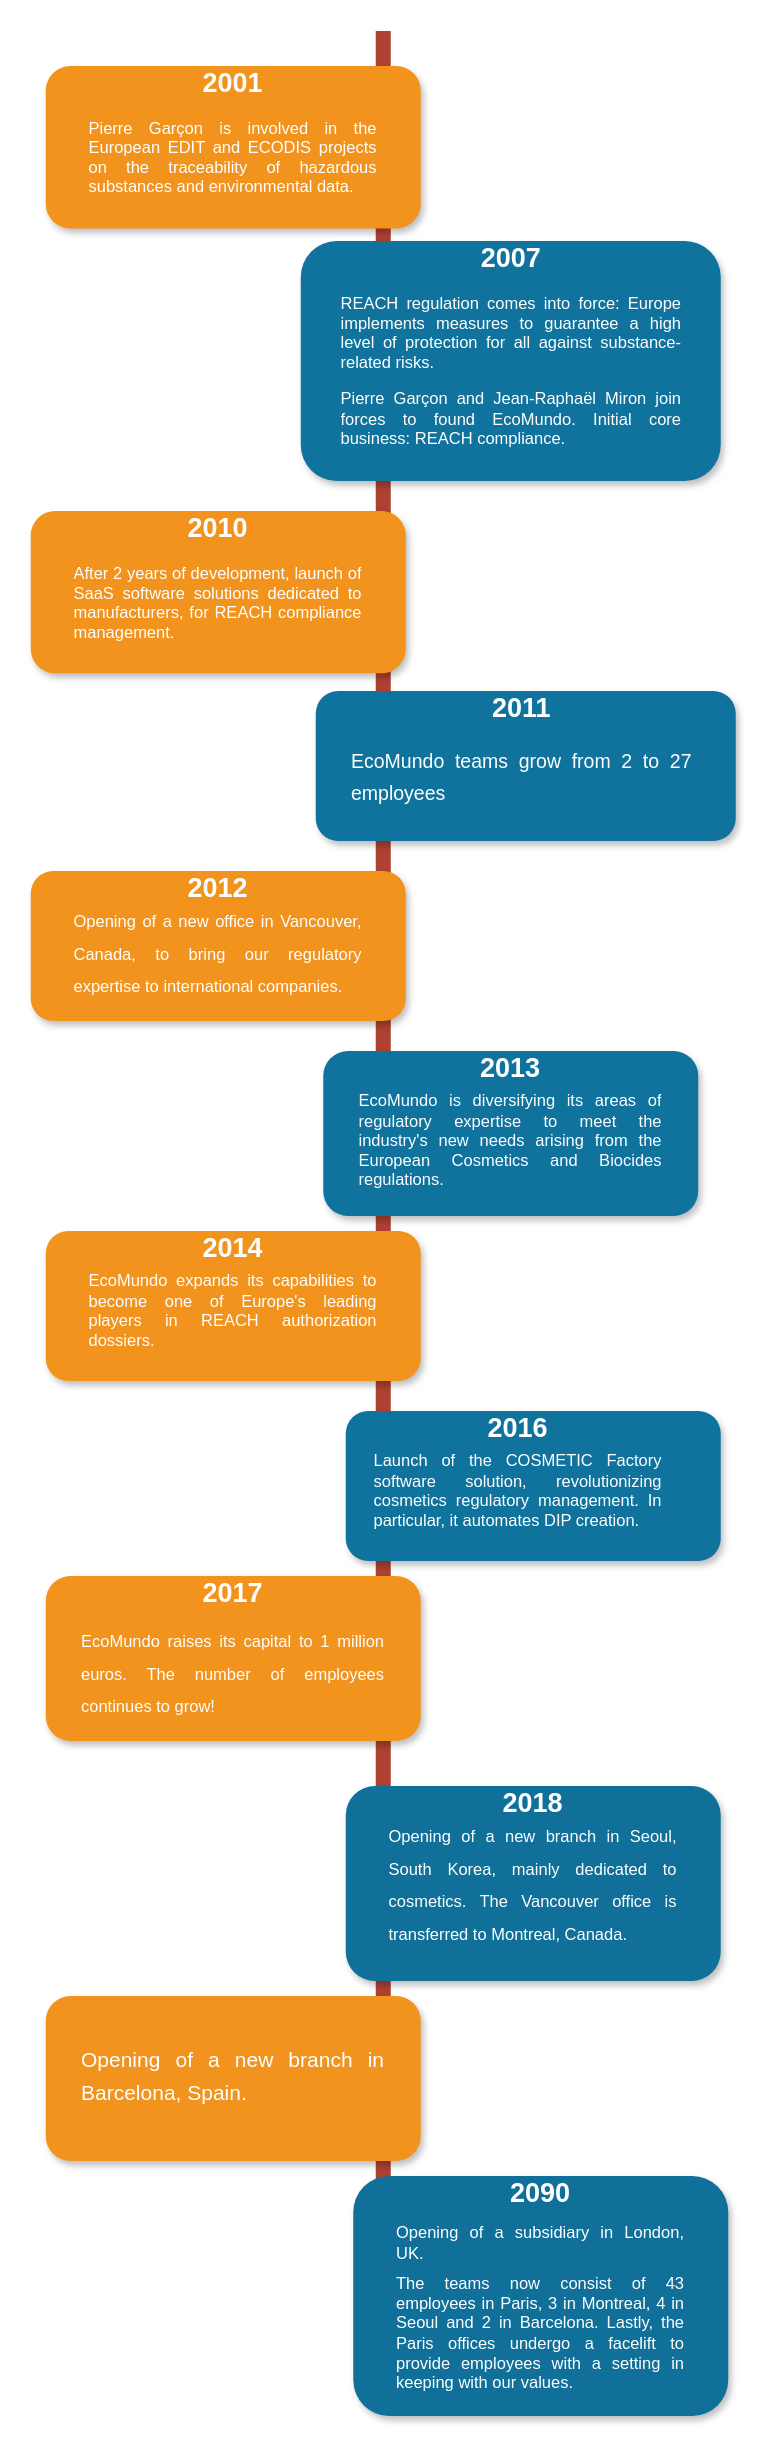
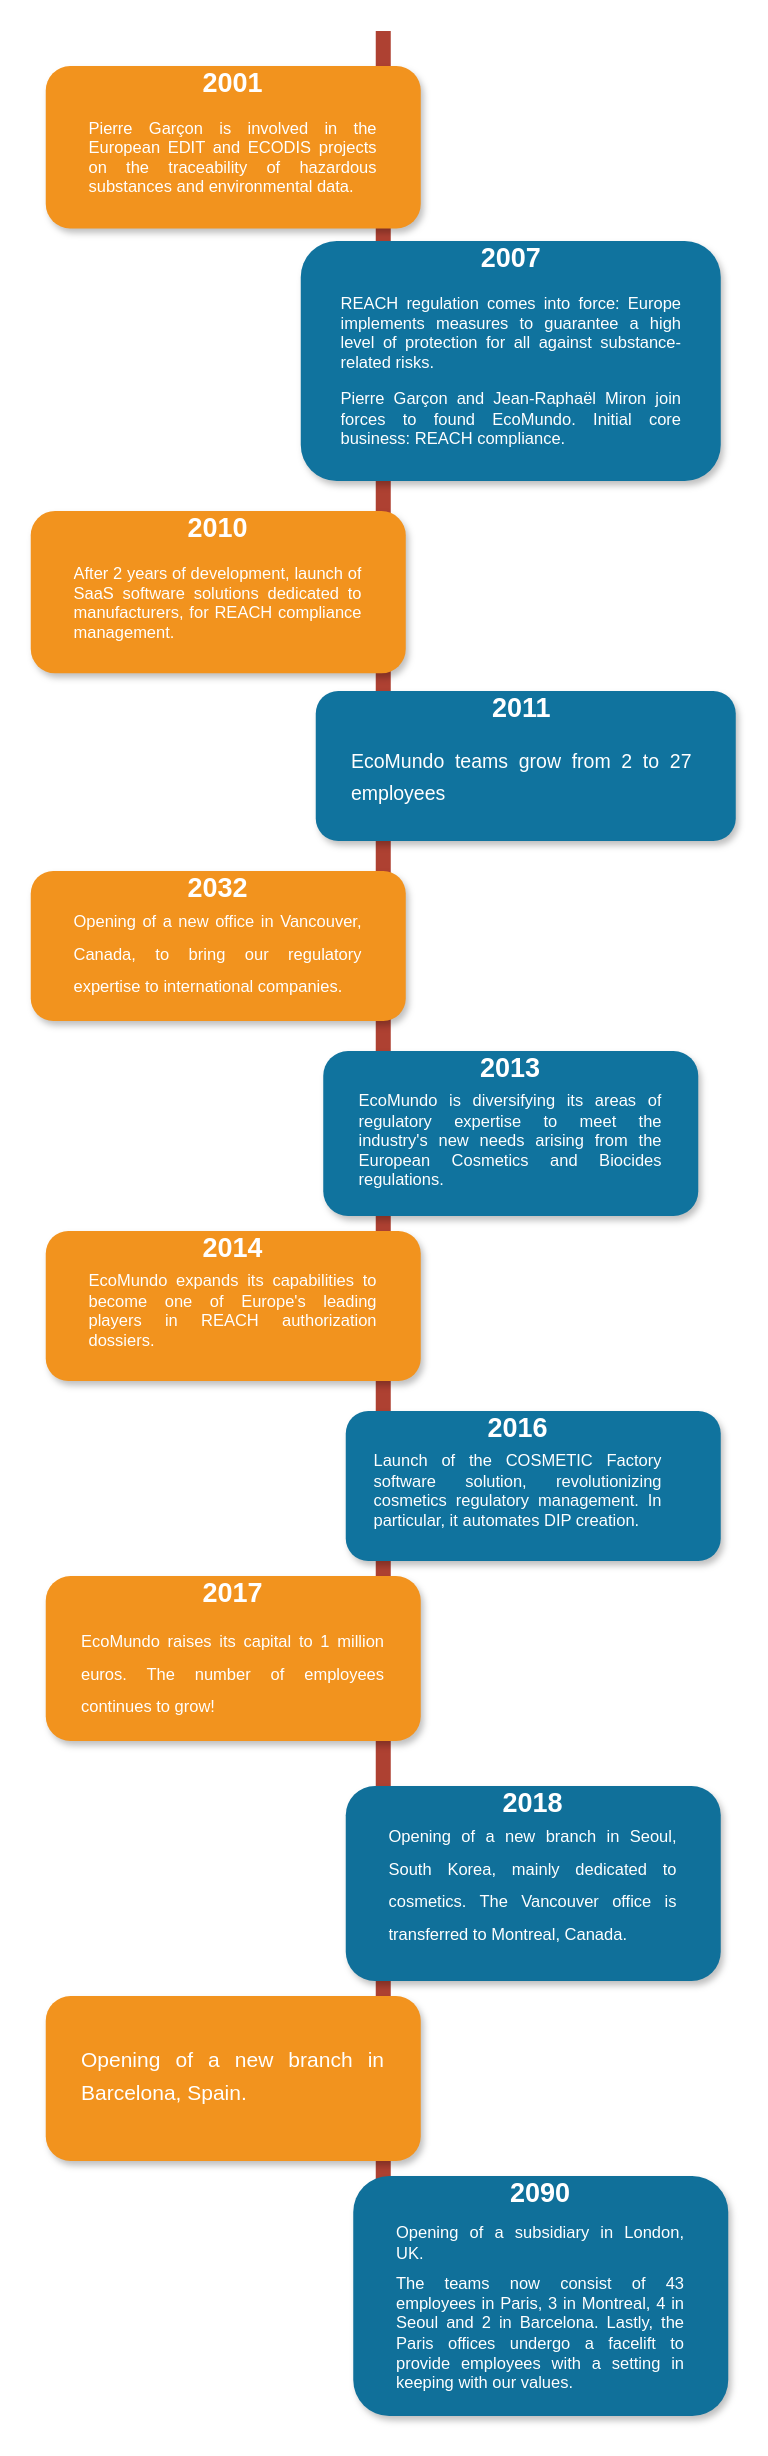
- <mxCell id="13" value="&lt;h1&gt;&lt;span style=&quot;background-color: initial;&quot;&gt;2012&lt;/span&gt;&lt;/h1&gt;" style="text;html=1;spacing=5;spacingTop=-20;whiteSpace=wrap;overflow=hidden;strokeColor=none;strokeWidth=4;fillColor=none;gradientColor=#007FFF;fontSize=9;fontColor=#FFFFFF;align=center;" vertex="1" parent="1"><mxGeometry x="116.25" y="580" width="57.5" height="20" as="geometry" /></mxCell>
+ <mxCell id="13" value="&lt;h1&gt;&lt;span style=&quot;background-color: initial;&quot;&gt;2032&lt;/span&gt;&lt;/h1&gt;" style="text;html=1;spacing=5;spacingTop=-20;whiteSpace=wrap;overflow=hidden;strokeColor=none;strokeWidth=4;fillColor=none;gradientColor=#007FFF;fontSize=9;fontColor=#FFFFFF;align=center;" vertex="1" parent="1"><mxGeometry x="116.25" y="580" width="57.5" height="20" as="geometry" /></mxCell>
